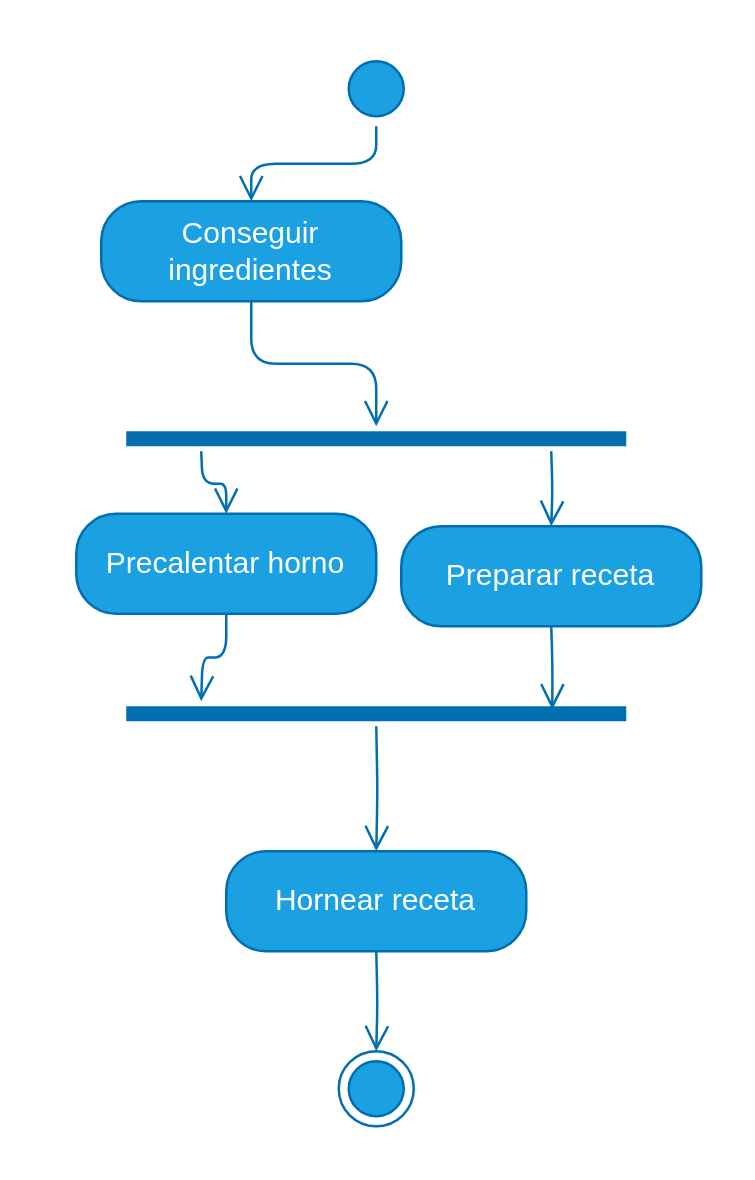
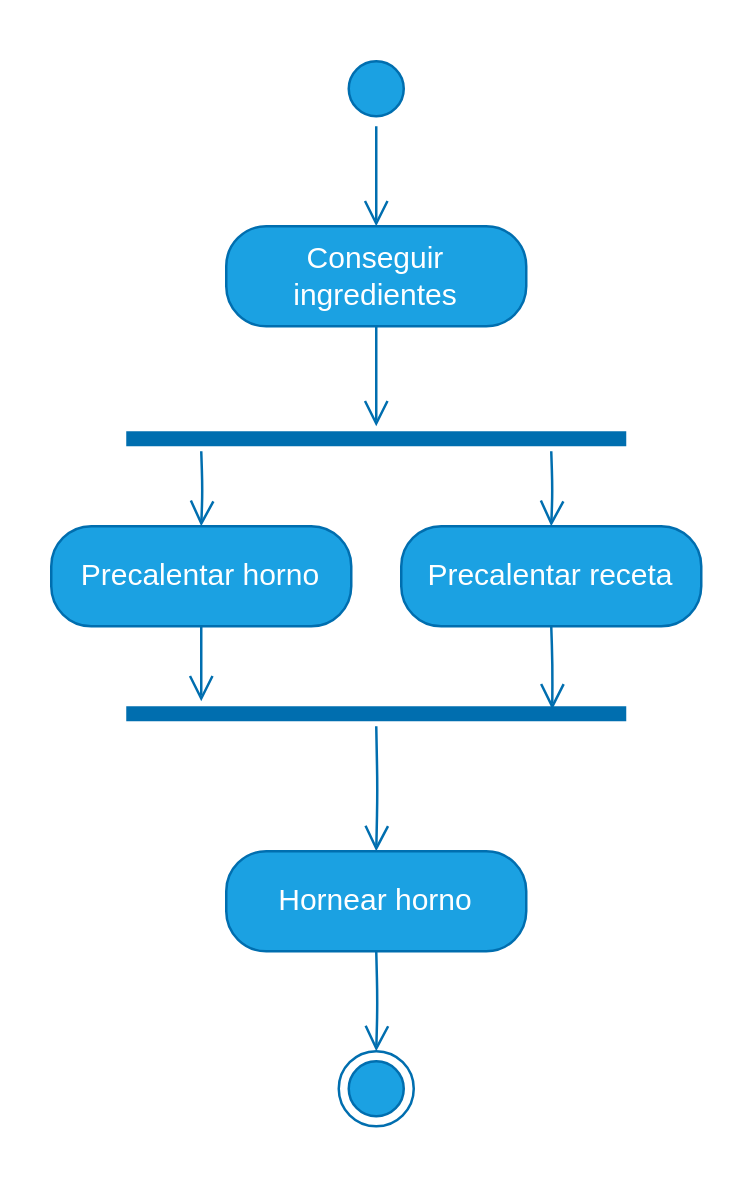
- <mxCell id="4" value="Conseguir ingredientes" style="rounded=1;whiteSpace=wrap;html=1;arcSize=40;fontColor=#ffffff;fillColor=#1ba1e2;strokeColor=#006EAF;" parent="1" vertex="1"><mxGeometry x="40" y="80" width="120" height="40" as="geometry" /></mxCell>
+ <mxCell id="4" value="Conseguir ingredientes" style="rounded=1;whiteSpace=wrap;html=1;arcSize=40;fontColor=#ffffff;fillColor=#1ba1e2;strokeColor=#006EAF;" parent="1" vertex="1"><mxGeometry x="90" y="90" width="120" height="40" as="geometry" /></mxCell>
- <mxCell id="9" value="Precalentar horno" style="rounded=1;whiteSpace=wrap;html=1;arcSize=40;fontColor=#ffffff;fillColor=#1ba1e2;strokeColor=#006EAF;" parent="1" vertex="1"><mxGeometry x="30" y="205" width="120" height="40" as="geometry" /></mxCell>
+ <mxCell id="9" value="Precalentar horno" style="rounded=1;whiteSpace=wrap;html=1;arcSize=40;fontColor=#ffffff;fillColor=#1ba1e2;strokeColor=#006EAF;" parent="1" vertex="1"><mxGeometry x="20" y="210" width="120" height="40" as="geometry" /></mxCell>
- <mxCell id="10" value="Preparar receta" style="rounded=1;whiteSpace=wrap;html=1;arcSize=40;fontColor=#ffffff;fillColor=#1ba1e2;strokeColor=#006EAF;" parent="1" vertex="1"><mxGeometry x="160" y="210" width="120" height="40" as="geometry" /></mxCell>
+ <mxCell id="10" value="Precalentar receta" style="rounded=1;whiteSpace=wrap;html=1;arcSize=40;fontColor=#ffffff;fillColor=#1ba1e2;strokeColor=#006EAF;" parent="1" vertex="1"><mxGeometry x="160" y="210" width="120" height="40" as="geometry" /></mxCell>
- <mxCell id="16" value="Hornear receta" style="rounded=1;whiteSpace=wrap;html=1;arcSize=40;fontColor=#ffffff;fillColor=#1ba1e2;strokeColor=#006EAF;" parent="1" vertex="1"><mxGeometry x="90" y="340" width="120" height="40" as="geometry" /></mxCell>
+ <mxCell id="16" value="Hornear horno" style="rounded=1;whiteSpace=wrap;html=1;arcSize=40;fontColor=#ffffff;fillColor=#1ba1e2;strokeColor=#006EAF;" parent="1" vertex="1"><mxGeometry x="90" y="340" width="120" height="40" as="geometry" /></mxCell>
